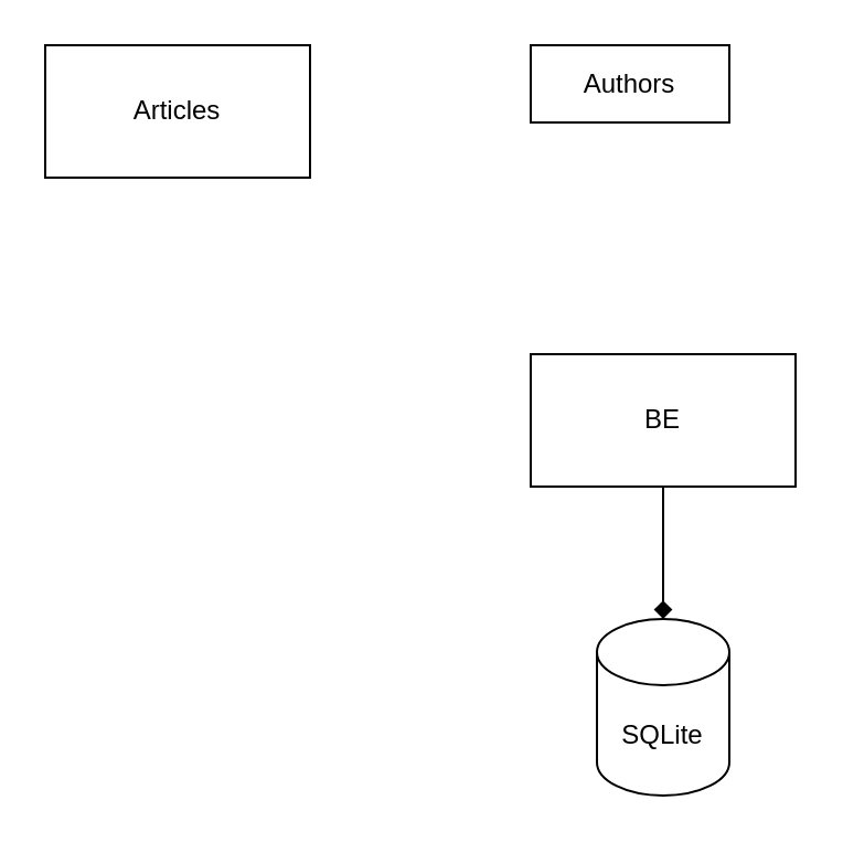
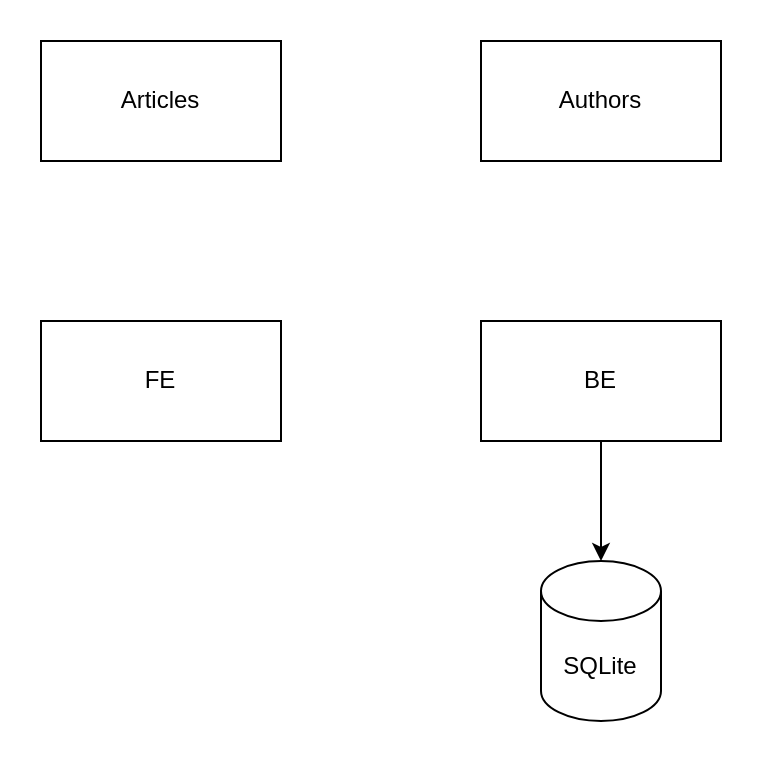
- <mxCell id="3" value="Authors" style="rounded=0;whiteSpace=wrap;html=1;" vertex="1" parent="1"><mxGeometry x="240" y="20" width="90" height="35" as="geometry" /></mxCell>
+ <mxCell id="3" value="Authors" style="rounded=0;whiteSpace=wrap;html=1;" vertex="1" parent="1"><mxGeometry x="240" y="20" width="120" height="60" as="geometry" /></mxCell>
+ <mxCell id="4" value="FE" style="rounded=0;whiteSpace=wrap;html=1;" vertex="1" parent="1"><mxGeometry x="20" y="160" width="120" height="60" as="geometry" /></mxCell>
- <mxCell id="5" style="edgeStyle=orthogonalEdgeStyle;rounded=0;orthogonalLoop=1;jettySize=auto;html=1;entryX=0.5;entryY=0;entryDx=0;entryDy=0;entryPerimeter=0;endArrow=diamond;" edge="1" parent="1" source="6" target="7"><mxGeometry relative="1" as="geometry" /></mxCell>
+ <mxCell id="5" style="edgeStyle=orthogonalEdgeStyle;rounded=0;orthogonalLoop=1;jettySize=auto;html=1;entryX=0.5;entryY=0;entryDx=0;entryDy=0;entryPerimeter=0;" edge="1" parent="1" source="6" target="7"><mxGeometry relative="1" as="geometry" /></mxCell>
